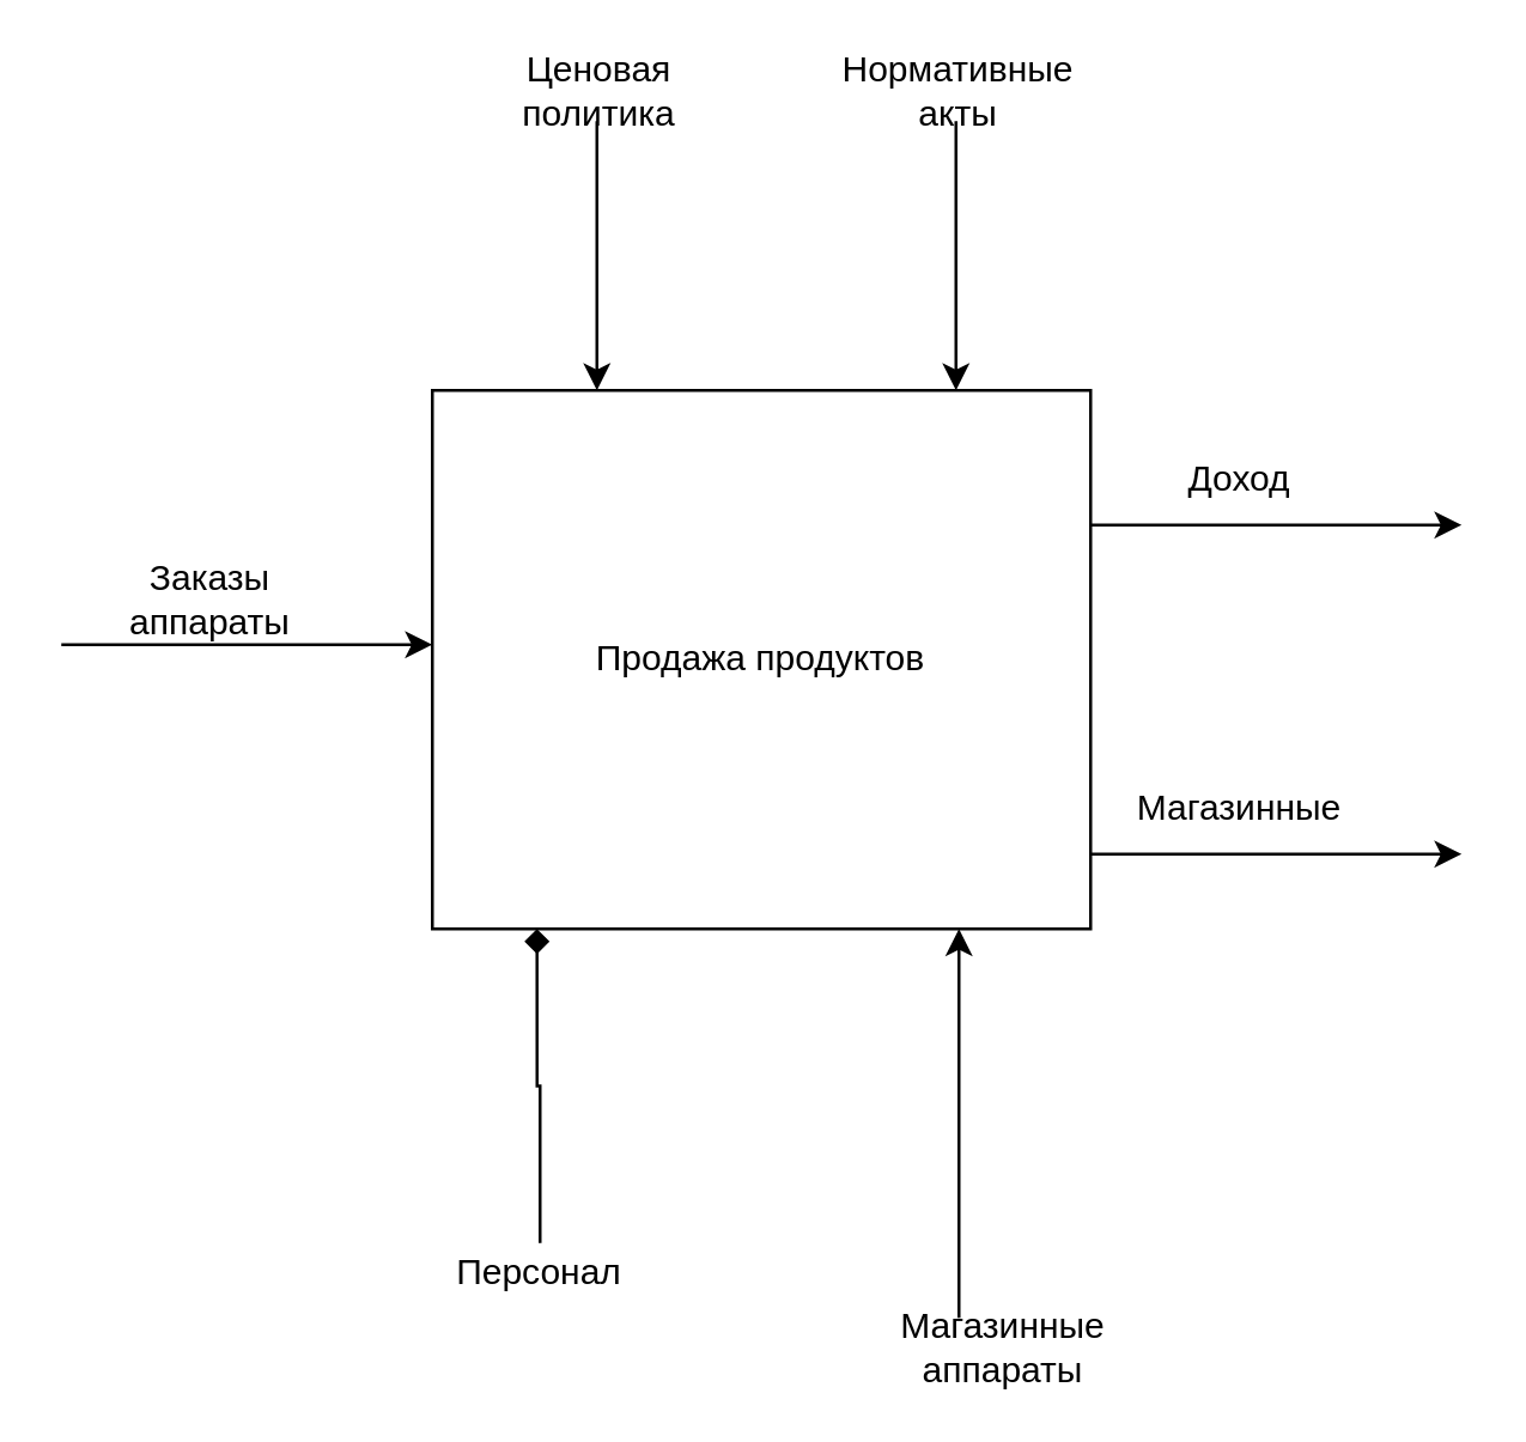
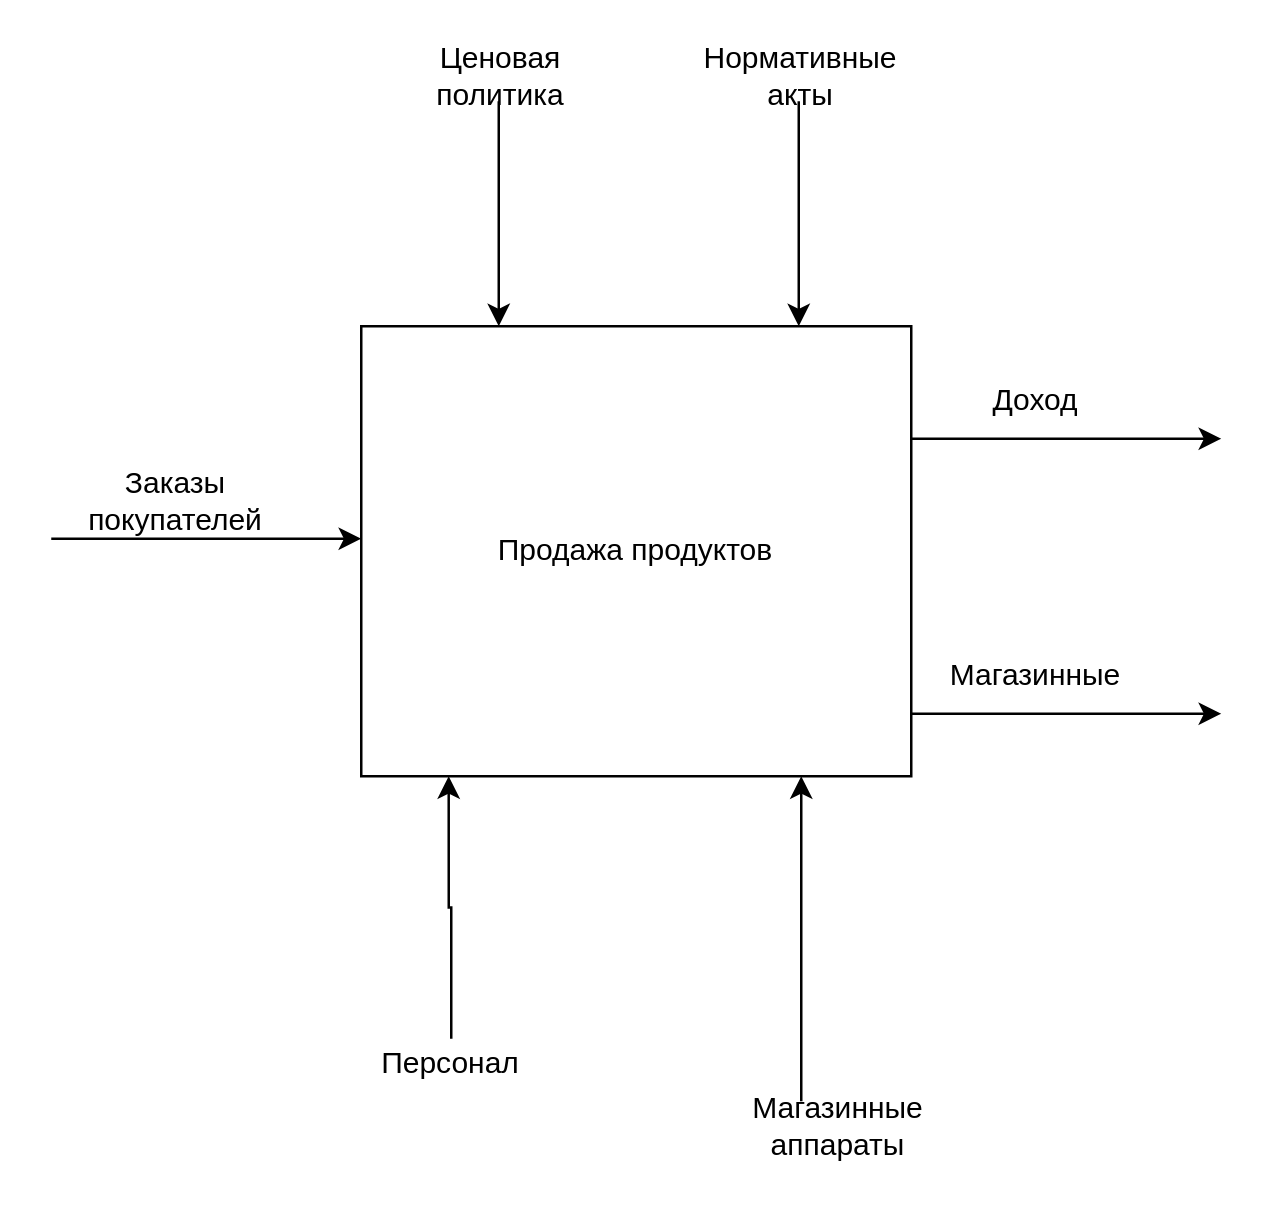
- <mxCell id="4" value="Заказы аппараты" style="text;html=1;strokeColor=none;fillColor=none;align=center;verticalAlign=middle;whiteSpace=wrap;rounded=0;" vertex="1" parent="1"><mxGeometry x="30" y="190" width="80" height="20" as="geometry" /></mxCell>
+ <mxCell id="4" value="Заказы покупателей" style="text;html=1;strokeColor=none;fillColor=none;align=center;verticalAlign=middle;whiteSpace=wrap;rounded=0;" vertex="1" parent="1"><mxGeometry x="30" y="190" width="80" height="20" as="geometry" /></mxCell>
- <mxCell id="13" style="edgeStyle=orthogonalEdgeStyle;rounded=0;orthogonalLoop=1;jettySize=auto;html=1;entryX=0.159;entryY=1;entryDx=0;entryDy=0;entryPerimeter=0;endArrow=diamond;" edge="1" parent="1" source="14" target="2"><mxGeometry relative="1" as="geometry" /></mxCell>
+ <mxCell id="13" style="edgeStyle=orthogonalEdgeStyle;rounded=0;orthogonalLoop=1;jettySize=auto;html=1;entryX=0.159;entryY=1;entryDx=0;entryDy=0;entryPerimeter=0;" edge="1" parent="1" source="14" target="2"><mxGeometry relative="1" as="geometry" /></mxCell>
